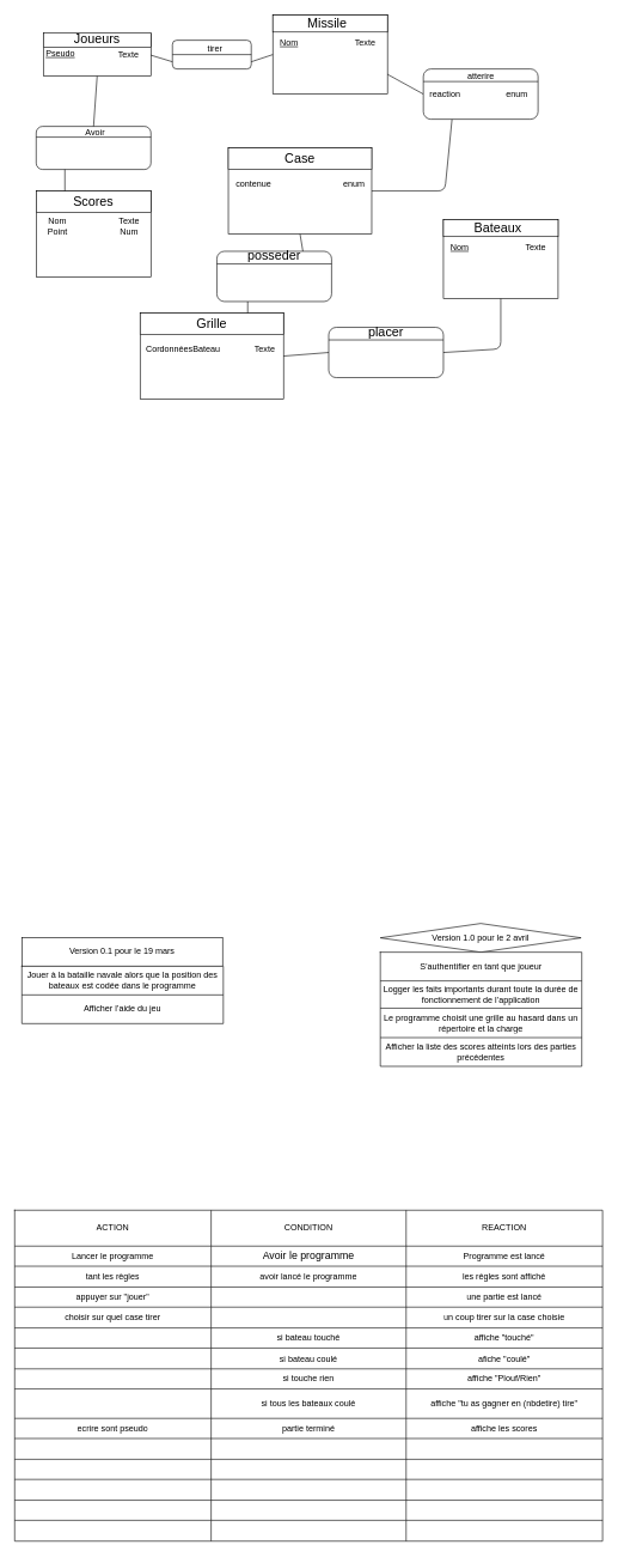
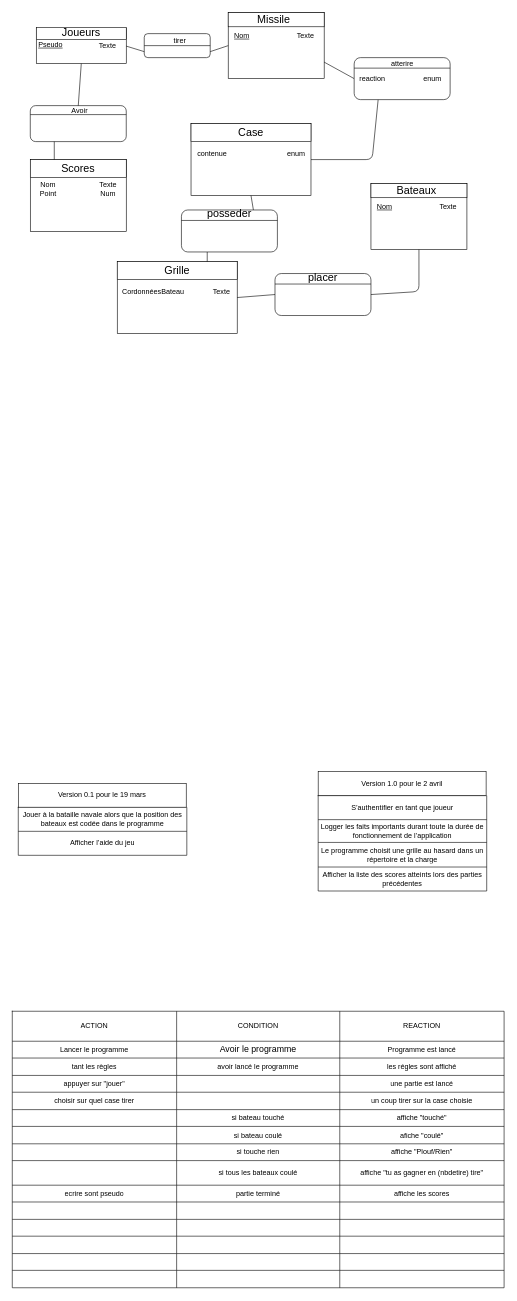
- <mxCell id="3" value="Version 1.0 pour le 2 avril" style="rhombus;whiteSpace=wrap;html=1;" parent="1" vertex="1"><mxGeometry x="530" y="1285.5" width="280" height="40" as="geometry" /></mxCell>
+ <mxCell id="3" value="Version 1.0 pour le 2 avril" style="whiteSpace=wrap;html=1;" parent="1" vertex="1"><mxGeometry x="530" y="1285.5" width="280" height="40" as="geometry" /></mxCell>
